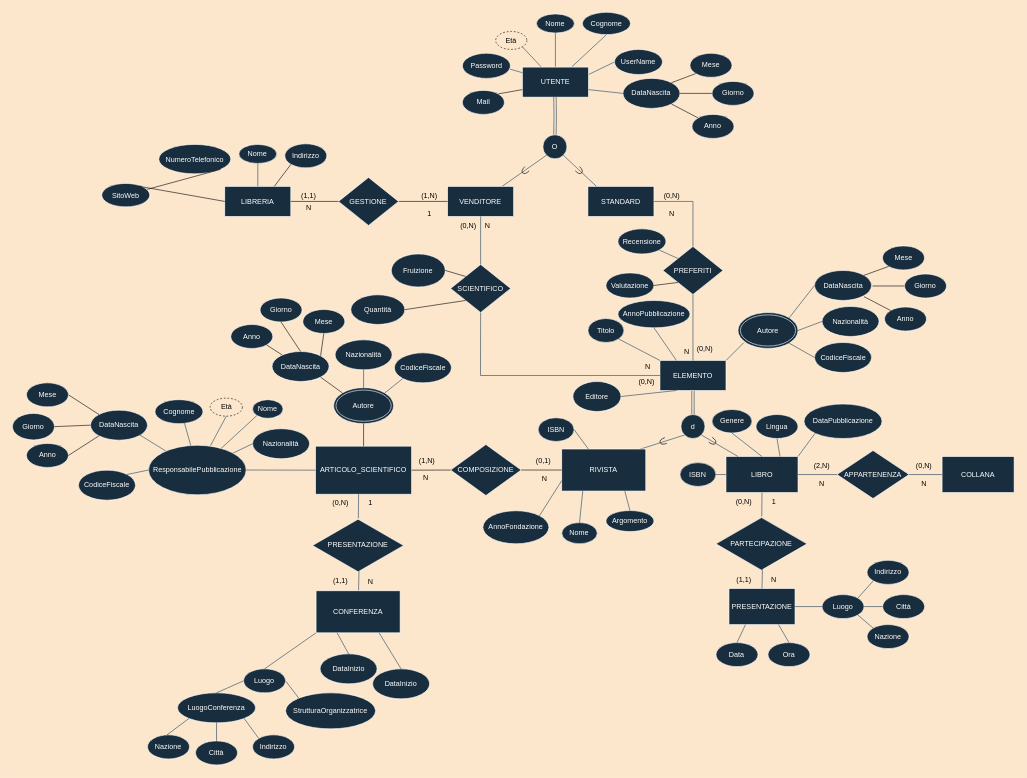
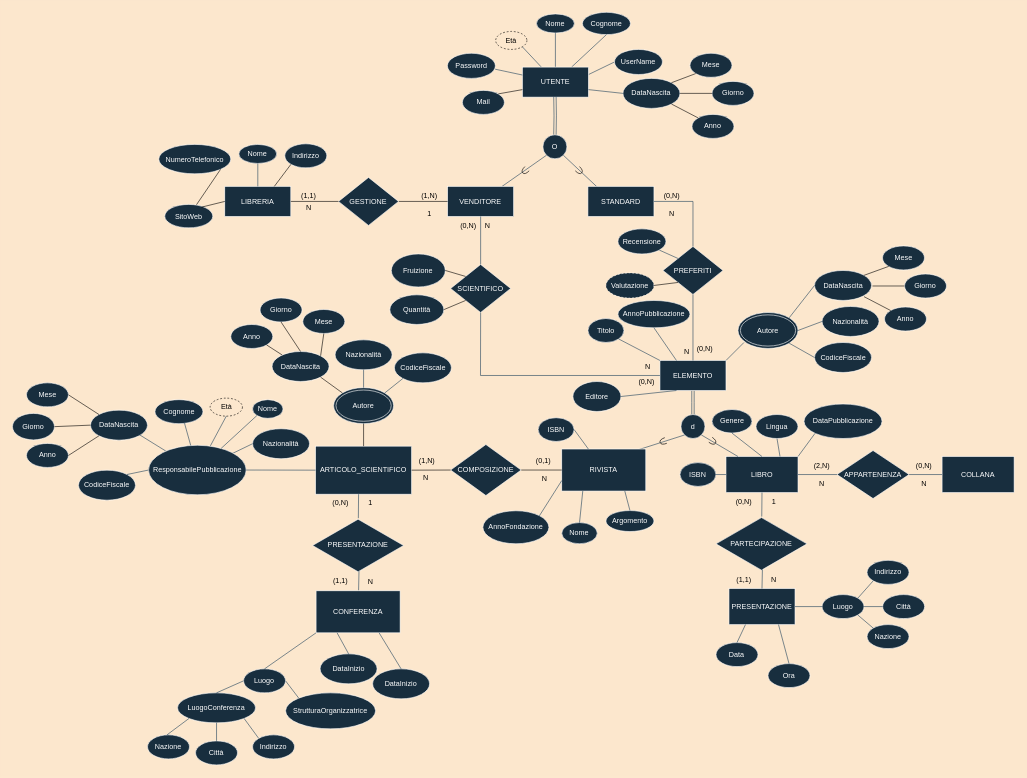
- <mxCell id="102" value="Password" style="ellipse;whiteSpace=wrap;html=1;fillColor=#182E3E;strokeColor=#FFFFFF;fontColor=#FFFFFF;" parent="1" vertex="1"><mxGeometry x="769.84" y="88.21" width="80" height="41.79" as="geometry" /></mxCell>
+ <mxCell id="102" value="Password" style="ellipse;whiteSpace=wrap;html=1;fillColor=#182E3E;strokeColor=#FFFFFF;fontColor=#FFFFFF;" parent="1" vertex="1"><mxGeometry x="744.84" y="88.21" width="80" height="41.79" as="geometry" /></mxCell>
- <mxCell id="149" value="SitoWeb" style="ellipse;whiteSpace=wrap;html=1;fillColor=#182E3E;strokeColor=#FFFFFF;fontColor=#FFFFFF;" parent="1" vertex="1"><mxGeometry x="169" y="305" width="80" height="39" as="geometry" /></mxCell>
+ <mxCell id="149" value="SitoWeb" style="ellipse;whiteSpace=wrap;html=1;fillColor=#182E3E;strokeColor=#FFFFFF;fontColor=#FFFFFF;" parent="1" vertex="1"><mxGeometry x="274" y="340" width="80" height="39" as="geometry" /></mxCell>
- <mxCell id="160" value="Valutazione" style="ellipse;whiteSpace=wrap;html=1;fillColor=#182E3E;strokeColor=#FFFFFF;fontColor=#FFFFFF;" parent="1" vertex="1"><mxGeometry x="1009" y="454.1" width="80" height="41.79" as="geometry" /></mxCell>
+ <mxCell id="160" value="Valutazione" style="ellipse;whiteSpace=wrap;html=1;fillColor=#182E3E;strokeColor=#FFFFFF;fontColor=#FFFFFF;dashed=1;" parent="1" vertex="1"><mxGeometry x="1009" y="454.1" width="80" height="41.79" as="geometry" /></mxCell>
- <mxCell id="152" value="Quantità" style="ellipse;whiteSpace=wrap;html=1;fillColor=#182E3E;strokeColor=#FFFFFF;fontColor=#FFFFFF;" parent="1" vertex="1"><mxGeometry x="584" y="490.58" width="90" height="49.42" as="geometry" /></mxCell>
+ <mxCell id="152" value="Quantità" style="ellipse;whiteSpace=wrap;html=1;fillColor=#182E3E;strokeColor=#FFFFFF;fontColor=#FFFFFF;" parent="1" vertex="1"><mxGeometry x="649" y="490.58" width="90" height="49.42" as="geometry" /></mxCell>
- <mxCell id="60" value="Ora" style="ellipse;whiteSpace=wrap;html=1;fillColor=#182E3E;strokeColor=#FFFFFF;fontColor=#FFFFFF;" parent="1" vertex="1"><mxGeometry x="1279" y="1070" width="70" height="40" as="geometry" /></mxCell>
+ <mxCell id="60" value="Ora" style="ellipse;whiteSpace=wrap;html=1;fillColor=#182E3E;strokeColor=#FFFFFF;fontColor=#FFFFFF;" parent="1" vertex="1"><mxGeometry x="1279" y="1105" width="70" height="40" as="geometry" /></mxCell>
